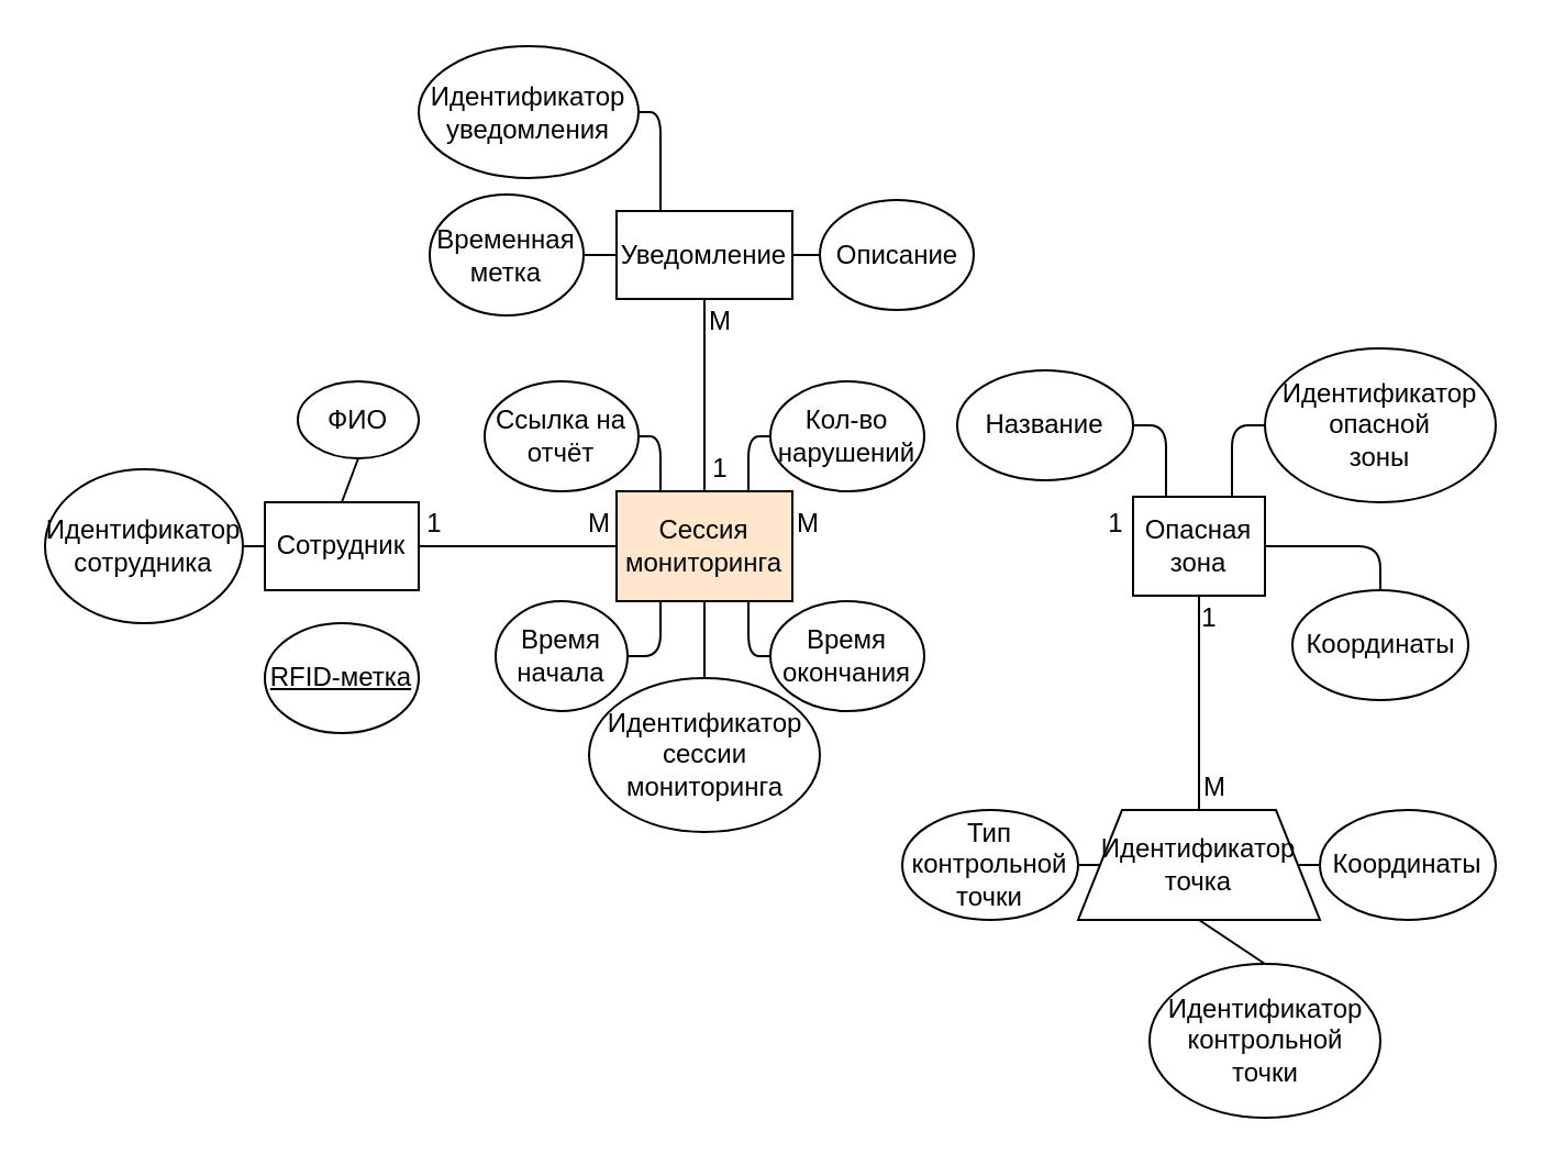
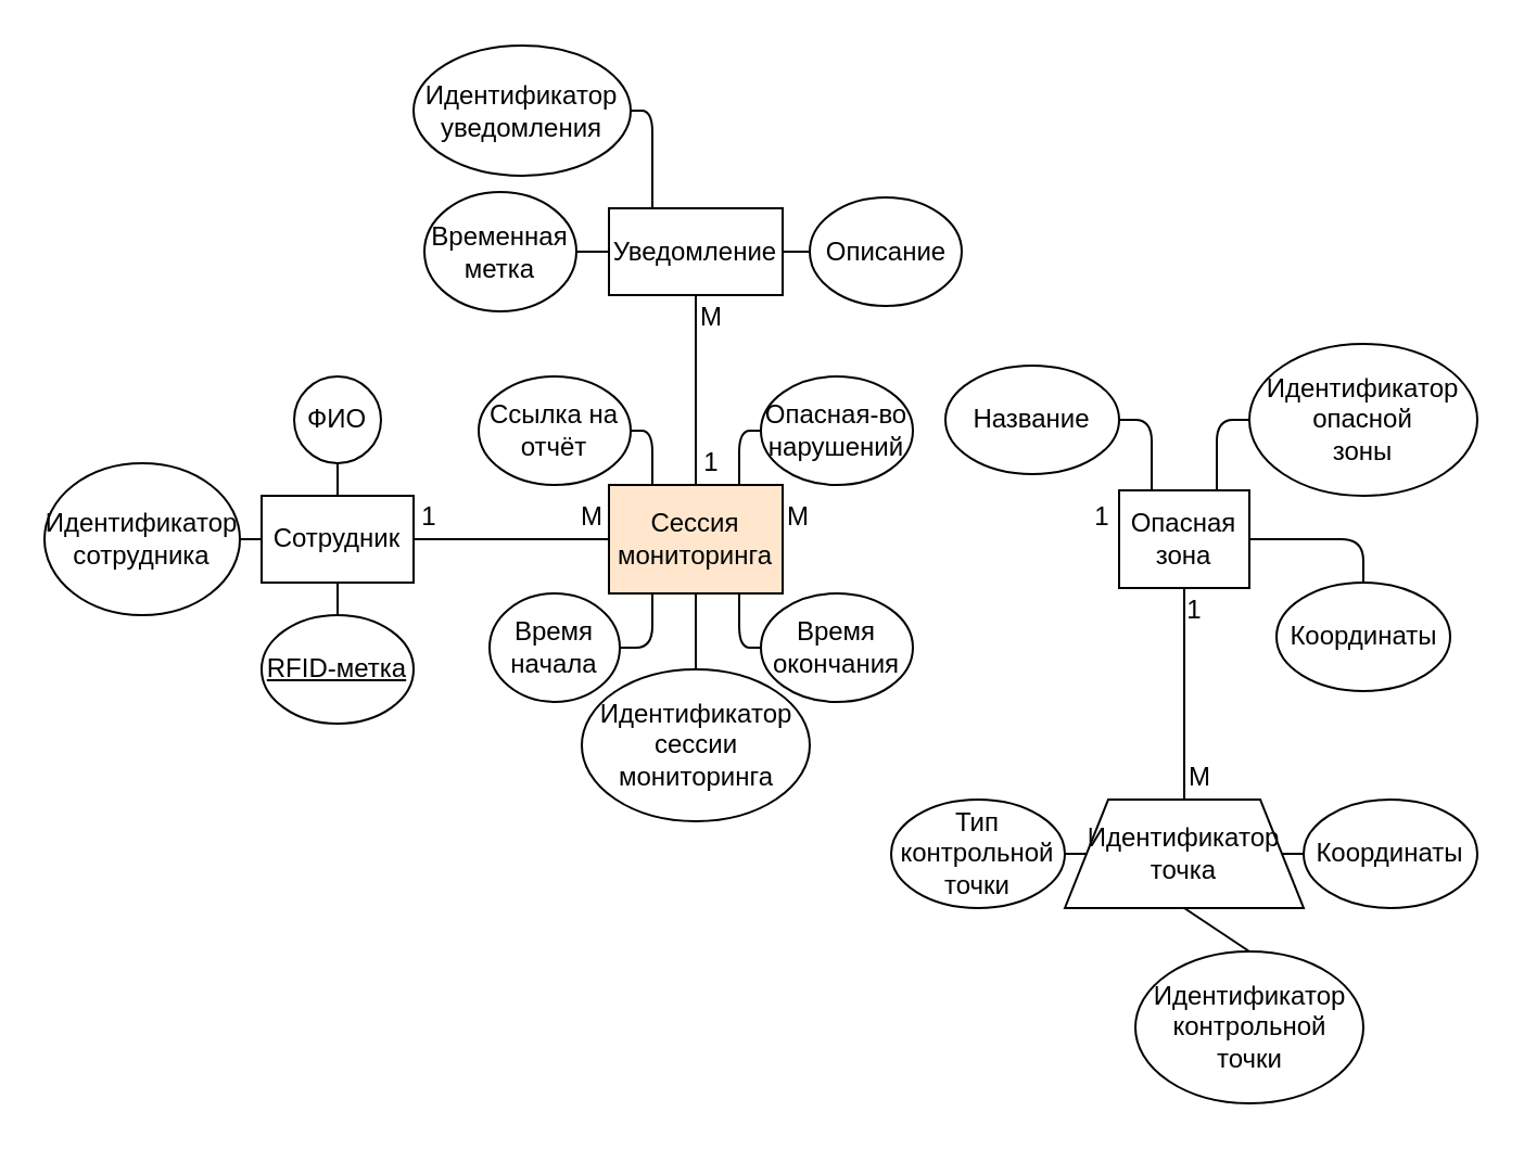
- <mxCell id="7" value="ФИО" style="ellipse;whiteSpace=wrap;html=1;" vertex="1" parent="1"><mxGeometry x="135" y="173" width="55" height="35" as="geometry" /></mxCell>
+ <mxCell id="7" value="ФИО" style="ellipse;whiteSpace=wrap;html=1;" vertex="1" parent="1"><mxGeometry x="135" y="173" width="40" height="40" as="geometry" /></mxCell>
- <mxCell id="41" value="Кол-во&lt;div&gt;нарушений&lt;/div&gt;" style="ellipse;whiteSpace=wrap;html=1;" vertex="1" parent="1"><mxGeometry x="350" y="173" width="70" height="50" as="geometry" /></mxCell>
+ <mxCell id="41" value="Опасная-во&lt;div&gt;нарушений&lt;/div&gt;" style="ellipse;whiteSpace=wrap;html=1;" vertex="1" parent="1"><mxGeometry x="350" y="173" width="70" height="50" as="geometry" /></mxCell>
+ <mxCell id="8" style="edgeStyle=none;html=1;exitX=0.5;exitY=0;exitDx=0;exitDy=0;entryX=0.5;entryY=1;entryDx=0;entryDy=0;endArrow=none;endFill=0;" edge="1" parent="1" source="9" target="3"><mxGeometry relative="1" as="geometry" /></mxCell>
